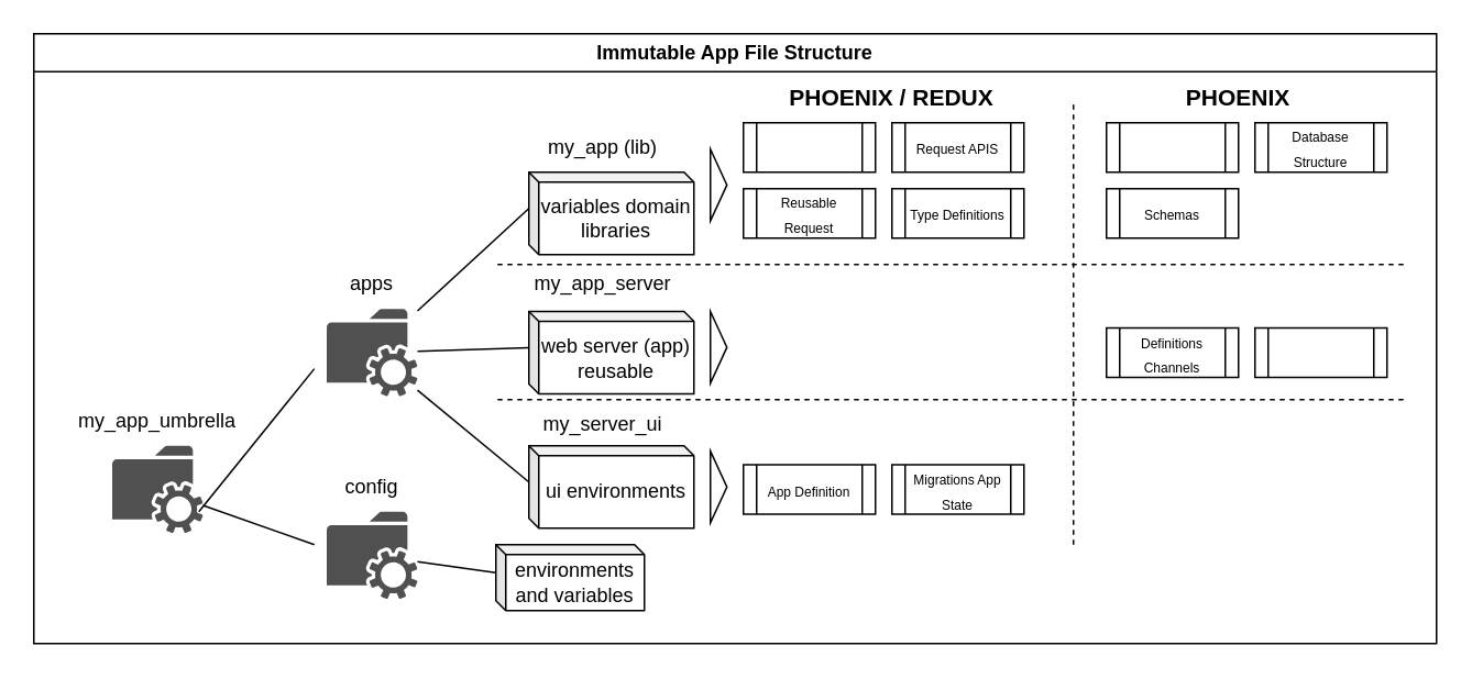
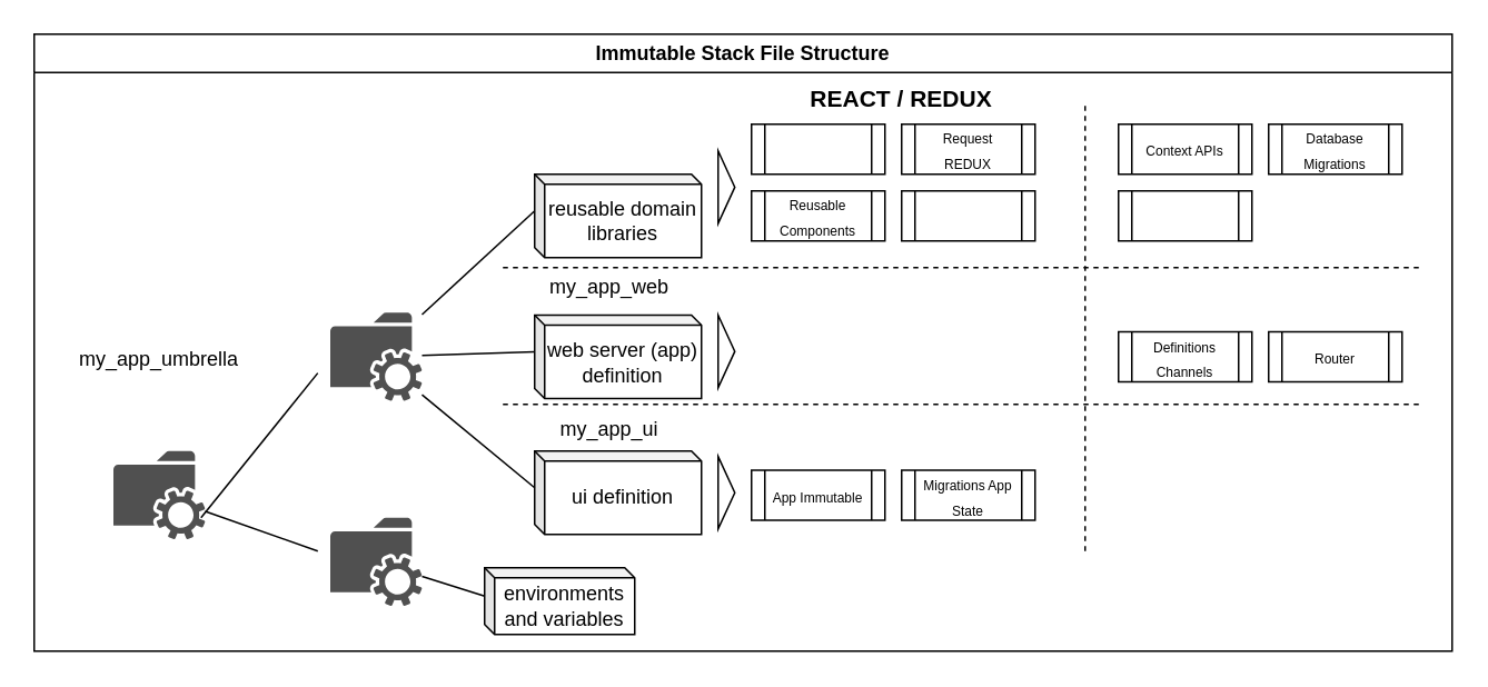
- <mxCell id="2" value="Immutable App File Structure" style="swimlane;whiteSpace=wrap;html=1;startSize=23;" vertex="1" parent="1"><mxGeometry x="20" y="20" width="850" height="370" as="geometry" /></mxCell>
+ <mxCell id="2" value="Immutable Stack File Structure" style="swimlane;whiteSpace=wrap;html=1;startSize=23;" vertex="1" parent="1"><mxGeometry x="20" y="20" width="850" height="370" as="geometry" /></mxCell>
- <mxCell id="36" value="&lt;font style=&quot;font-size: 14px;&quot;&gt;&lt;b&gt;PHOENIX / REDUX&lt;/b&gt;&lt;/font&gt;" style="text;html=1;align=center;verticalAlign=middle;whiteSpace=wrap;rounded=0;" vertex="1" parent="2"><mxGeometry x="450" y="24" width="140" height="30" as="geometry" /></mxCell>
+ <mxCell id="36" value="&lt;font style=&quot;font-size: 14px;&quot;&gt;&lt;b&gt;REACT / REDUX&lt;/b&gt;&lt;/font&gt;" style="text;html=1;align=center;verticalAlign=middle;whiteSpace=wrap;rounded=0;" vertex="1" parent="2"><mxGeometry x="450" y="24" width="140" height="30" as="geometry" /></mxCell>
- <mxCell id="37" value="&lt;font style=&quot;font-size: 14px;&quot;&gt;&lt;b&gt;PHOENIX&lt;/b&gt;&lt;/font&gt;" style="text;html=1;align=center;verticalAlign=middle;whiteSpace=wrap;rounded=0;" vertex="1" parent="2"><mxGeometry x="660" y="24" width="140" height="30" as="geometry" /></mxCell>
- <mxCell id="9" value="my_app (lib)" style="text;html=1;align=center;verticalAlign=middle;whiteSpace=wrap;rounded=0;" vertex="1" parent="2"><mxGeometry x="290" y="54" width="110" height="30" as="geometry" /></mxCell>
- <mxCell id="17" value="&lt;font style=&quot;font-size: 8px;&quot;&gt;Request APIS&lt;/font&gt;" style="text;html=1;align=center;verticalAlign=middle;whiteSpace=wrap;rounded=0;" vertex="1" parent="2"><mxGeometry x="530" y="54" width="60" height="30" as="geometry" /></mxCell>
+ <mxCell id="17" value="&lt;font style=&quot;font-size: 8px;&quot;&gt;Request REDUX&lt;/font&gt;" style="text;html=1;align=center;verticalAlign=middle;whiteSpace=wrap;rounded=0;" vertex="1" parent="2"><mxGeometry x="530" y="54" width="60" height="30" as="geometry" /></mxCell>
+ <mxCell id="23" value="&lt;font style=&quot;font-size: 8px;&quot;&gt;Context APIs&lt;/font&gt;" style="text;html=1;align=center;verticalAlign=middle;whiteSpace=wrap;rounded=0;" vertex="1" parent="2"><mxGeometry x="660" y="54" width="60" height="30" as="geometry" /></mxCell>
- <mxCell id="27" value="&lt;font style=&quot;font-size: 8px;&quot;&gt;Database Structure&lt;/font&gt;" style="text;html=1;align=center;verticalAlign=middle;whiteSpace=wrap;rounded=0;" vertex="1" parent="2"><mxGeometry x="750" y="54" width="60" height="30" as="geometry" /></mxCell>
+ <mxCell id="27" value="&lt;font style=&quot;font-size: 8px;&quot;&gt;Database Migrations&lt;/font&gt;" style="text;html=1;align=center;verticalAlign=middle;whiteSpace=wrap;rounded=0;" vertex="1" parent="2"><mxGeometry x="750" y="54" width="60" height="30" as="geometry" /></mxCell>
- <mxCell id="21" value="&lt;font style=&quot;font-size: 8px;&quot;&gt;Reusable Request&lt;/font&gt;" style="text;html=1;align=center;verticalAlign=middle;whiteSpace=wrap;rounded=0;" vertex="1" parent="2"><mxGeometry x="440" y="94" width="60" height="30" as="geometry" /></mxCell>
+ <mxCell id="21" value="&lt;font style=&quot;font-size: 8px;&quot;&gt;Reusable Components&lt;/font&gt;" style="text;html=1;align=center;verticalAlign=middle;whiteSpace=wrap;rounded=0;" vertex="1" parent="2"><mxGeometry x="440" y="94" width="60" height="30" as="geometry" /></mxCell>
- <mxCell id="19" value="&lt;font style=&quot;font-size: 8px;&quot;&gt;Type Definitions&lt;/font&gt;" style="text;html=1;align=center;verticalAlign=middle;whiteSpace=wrap;rounded=0;" vertex="1" parent="2"><mxGeometry x="530" y="94" width="60" height="30" as="geometry" /></mxCell>
- <mxCell id="25" value="&lt;font style=&quot;font-size: 8px;&quot;&gt;Schemas&lt;/font&gt;" style="text;html=1;align=center;verticalAlign=middle;whiteSpace=wrap;rounded=0;" vertex="1" parent="2"><mxGeometry x="660" y="94" width="60" height="30" as="geometry" /></mxCell>
- <mxCell id="12" value="variables domain libraries" style="shape=cube;whiteSpace=wrap;html=1;boundedLbl=1;backgroundOutline=1;darkOpacity=0.05;darkOpacity2=0.1;size=6;" vertex="1" parent="2"><mxGeometry x="300" y="84" width="100" height="50" as="geometry" /></mxCell>
+ <mxCell id="12" value="reusable domain libraries" style="shape=cube;whiteSpace=wrap;html=1;boundedLbl=1;backgroundOutline=1;darkOpacity=0.05;darkOpacity2=0.1;size=6;" vertex="1" parent="2"><mxGeometry x="300" y="84" width="100" height="50" as="geometry" /></mxCell>
- <mxCell id="6" value="apps" style="text;html=1;align=center;verticalAlign=middle;whiteSpace=wrap;rounded=0;" vertex="1" parent="2"><mxGeometry x="150" y="137" width="110" height="30" as="geometry" /></mxCell>
- <mxCell id="10" value="my_app_server" style="text;html=1;align=center;verticalAlign=middle;whiteSpace=wrap;rounded=0;" vertex="1" parent="2"><mxGeometry x="290" y="137" width="110" height="30" as="geometry" /></mxCell>
+ <mxCell id="10" value="my_app_web" style="text;html=1;align=center;verticalAlign=middle;whiteSpace=wrap;rounded=0;" vertex="1" parent="2"><mxGeometry x="290" y="137" width="110" height="30" as="geometry" /></mxCell>
+ <mxCell id="31" value="&lt;font style=&quot;font-size: 8px;&quot;&gt;Router&lt;/font&gt;" style="text;html=1;align=center;verticalAlign=middle;whiteSpace=wrap;rounded=0;" vertex="1" parent="2"><mxGeometry x="750" y="178.5" width="60" height="30" as="geometry" /></mxCell>
- <mxCell id="13" value="web server (app) reusable" style="shape=cube;whiteSpace=wrap;html=1;boundedLbl=1;backgroundOutline=1;darkOpacity=0.05;darkOpacity2=0.1;size=6;" vertex="1" parent="2"><mxGeometry x="300" y="168.5" width="100" height="50" as="geometry" /></mxCell>
+ <mxCell id="13" value="web server (app) definition" style="shape=cube;whiteSpace=wrap;html=1;boundedLbl=1;backgroundOutline=1;darkOpacity=0.05;darkOpacity2=0.1;size=6;" vertex="1" parent="2"><mxGeometry x="300" y="168.5" width="100" height="50" as="geometry" /></mxCell>
- <mxCell id="4" value="my_app_umbrella" style="text;html=1;align=center;verticalAlign=middle;whiteSpace=wrap;rounded=0;" vertex="1" parent="2"><mxGeometry x="20" y="220" width="110" height="30" as="geometry" /></mxCell>
+ <mxCell id="4" value="my_app_umbrella" style="text;html=1;align=center;verticalAlign=middle;whiteSpace=wrap;rounded=0;" vertex="1" parent="2"><mxGeometry x="20" y="180" width="110" height="30" as="geometry" /></mxCell>
- <mxCell id="11" value="my_server_ui" style="text;html=1;align=center;verticalAlign=middle;whiteSpace=wrap;rounded=0;" vertex="1" parent="2"><mxGeometry x="290" y="222" width="110" height="30" as="geometry" /></mxCell>
+ <mxCell id="11" value="my_app_ui" style="text;html=1;align=center;verticalAlign=middle;whiteSpace=wrap;rounded=0;" vertex="1" parent="2"><mxGeometry x="290" y="222" width="110" height="30" as="geometry" /></mxCell>
- <mxCell id="8" value="config" style="text;html=1;align=center;verticalAlign=middle;whiteSpace=wrap;rounded=0;" vertex="1" parent="2"><mxGeometry x="150" y="260" width="110" height="30" as="geometry" /></mxCell>
- <mxCell id="33" value="&lt;font style=&quot;font-size: 8px;&quot;&gt;App Definition&lt;/font&gt;" style="text;html=1;align=center;verticalAlign=middle;whiteSpace=wrap;rounded=0;" vertex="1" parent="2"><mxGeometry x="440" y="261.5" width="60" height="30" as="geometry" /></mxCell>
+ <mxCell id="33" value="&lt;font style=&quot;font-size: 8px;&quot;&gt;App Immutable&lt;/font&gt;" style="text;html=1;align=center;verticalAlign=middle;whiteSpace=wrap;rounded=0;" vertex="1" parent="2"><mxGeometry x="440" y="261.5" width="60" height="30" as="geometry" /></mxCell>
- <mxCell id="14" value="ui environments" style="shape=cube;whiteSpace=wrap;html=1;boundedLbl=1;backgroundOutline=1;darkOpacity=0.05;darkOpacity2=0.1;size=6;" vertex="1" parent="2"><mxGeometry x="300" y="250" width="100" height="50" as="geometry" /></mxCell>
+ <mxCell id="14" value="ui definition" style="shape=cube;whiteSpace=wrap;html=1;boundedLbl=1;backgroundOutline=1;darkOpacity=0.05;darkOpacity2=0.1;size=6;" vertex="1" parent="2"><mxGeometry x="300" y="250" width="100" height="50" as="geometry" /></mxCell>
- <mxCell id="46" value="environments and variables" style="shape=cube;whiteSpace=wrap;html=1;boundedLbl=1;backgroundOutline=1;darkOpacity=0.05;darkOpacity2=0.1;size=6;" vertex="1" parent="2"><mxGeometry x="280" y="310" width="90" height="40" as="geometry" /></mxCell>
+ <mxCell id="46" value="environments and variables" style="shape=cube;whiteSpace=wrap;html=1;boundedLbl=1;backgroundOutline=1;darkOpacity=0.05;darkOpacity2=0.1;size=6;" vertex="1" parent="2"><mxGeometry x="270" y="320" width="90" height="40" as="geometry" /></mxCell>
